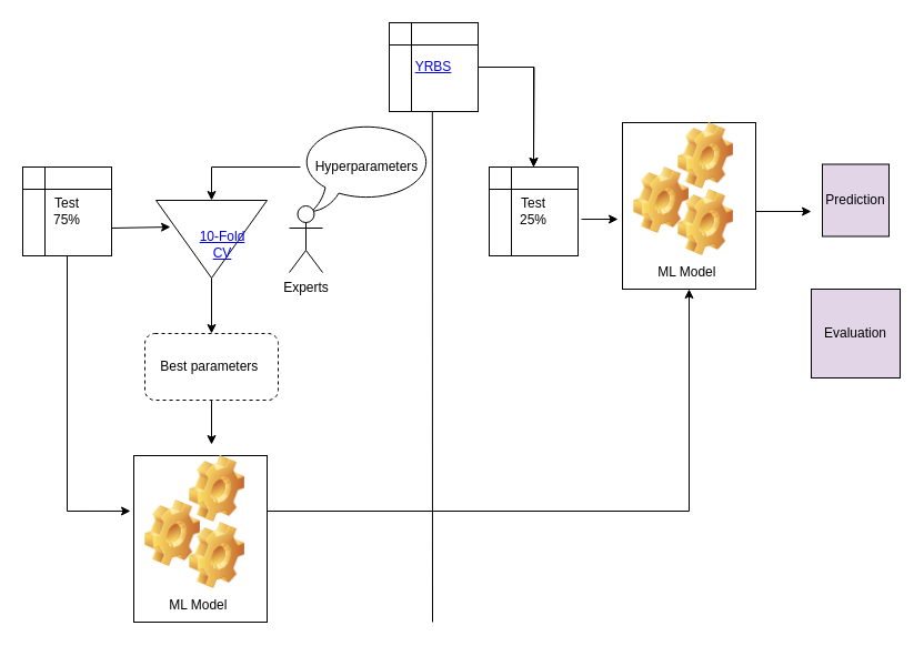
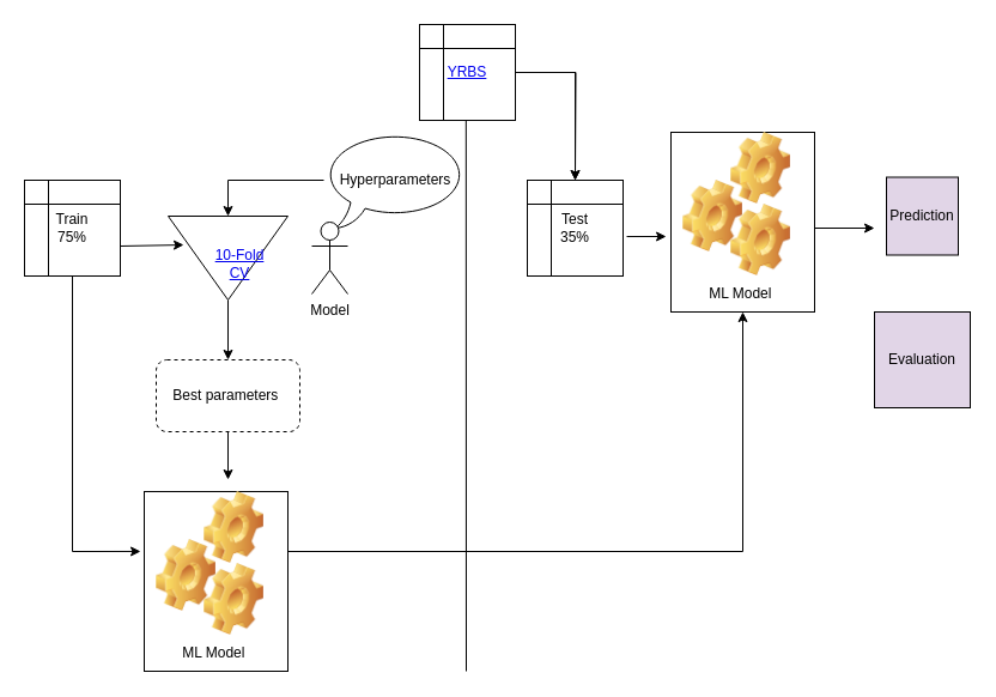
- <mxCell id="6" value="Test&lt;br&gt;75%" style="shape=internalStorage;whiteSpace=wrap;html=1;backgroundOutline=1;" parent="1" vertex="1"><mxGeometry x="20" y="150" width="80" height="80" as="geometry" /></mxCell>
+ <mxCell id="6" value="Train&lt;br&gt;75%" style="shape=internalStorage;whiteSpace=wrap;html=1;backgroundOutline=1;" parent="1" vertex="1"><mxGeometry x="20" y="150" width="80" height="80" as="geometry" /></mxCell>
- <mxCell id="7" value="Test&lt;br&gt;25%" style="shape=internalStorage;whiteSpace=wrap;html=1;backgroundOutline=1;" parent="1" vertex="1"><mxGeometry x="440" y="150" width="80" height="80" as="geometry" /></mxCell>
+ <mxCell id="7" value="Test&lt;br&gt;35%" style="shape=internalStorage;whiteSpace=wrap;html=1;backgroundOutline=1;" parent="1" vertex="1"><mxGeometry x="440" y="150" width="80" height="80" as="geometry" /></mxCell>
- <mxCell id="32" value="Experts" style="shape=umlActor;verticalLabelPosition=bottom;verticalAlign=top;html=1;outlineConnect=0;" parent="1" vertex="1"><mxGeometry x="260" y="185" width="30" height="60" as="geometry" /></mxCell>
+ <mxCell id="32" value="Model" style="shape=umlActor;verticalLabelPosition=bottom;verticalAlign=top;html=1;outlineConnect=0;" parent="1" vertex="1"><mxGeometry x="260" y="185" width="30" height="60" as="geometry" /></mxCell>
